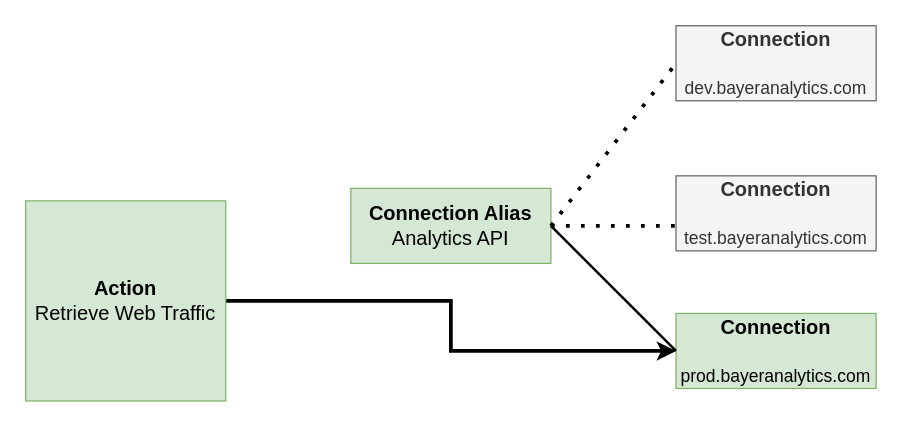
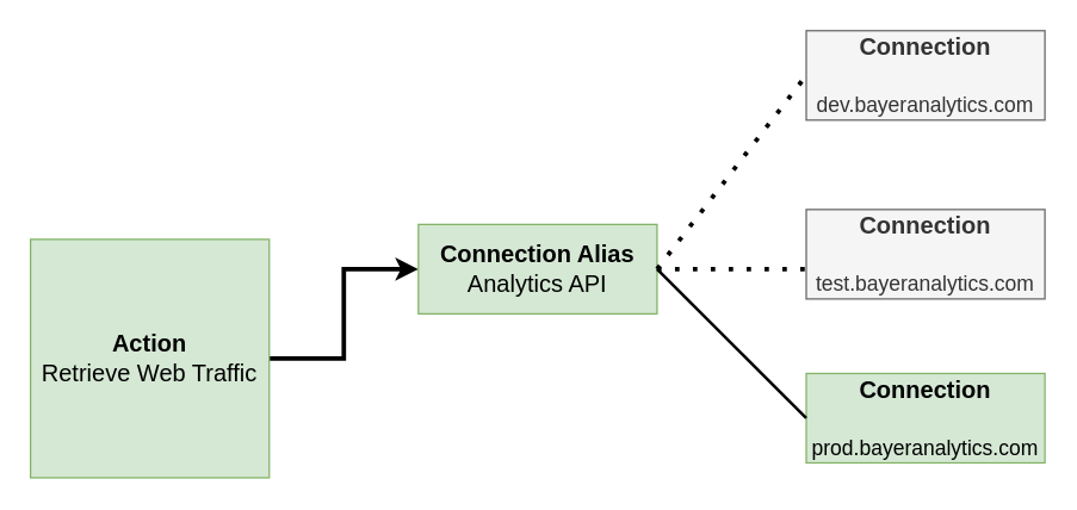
- <mxCell id="2" style="edgeStyle=orthogonalEdgeStyle;rounded=0;orthogonalLoop=1;jettySize=auto;html=1;fontSize=14;strokeWidth=3;" edge="1" parent="1" source="3" target="7"><mxGeometry relative="1" as="geometry" /></mxCell>
+ <mxCell id="2" style="edgeStyle=orthogonalEdgeStyle;rounded=0;orthogonalLoop=1;jettySize=auto;html=1;entryX=0;entryY=0.5;entryDx=0;entryDy=0;fontSize=14;strokeWidth=3;" edge="1" parent="1" source="3" target="4"><mxGeometry relative="1" as="geometry" /></mxCell>
